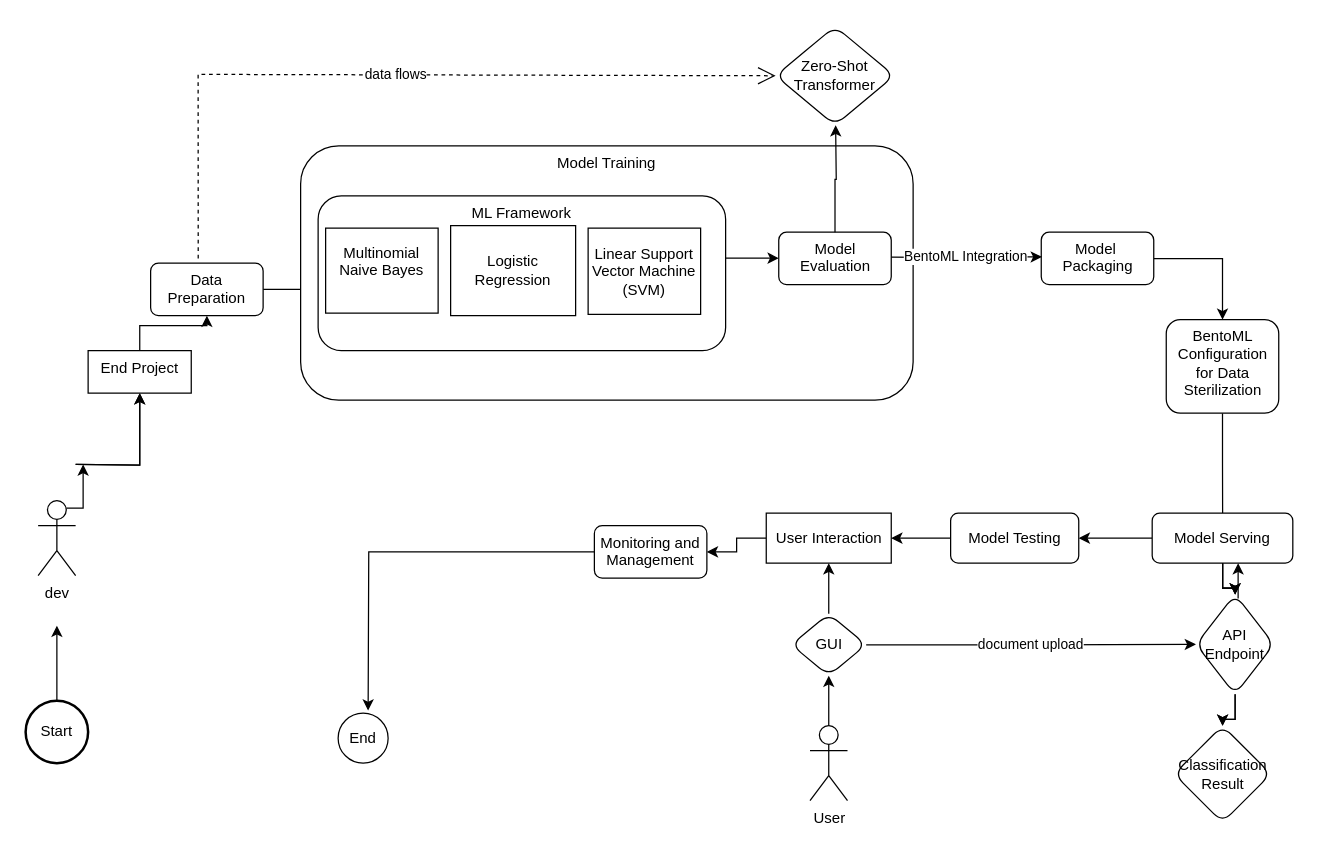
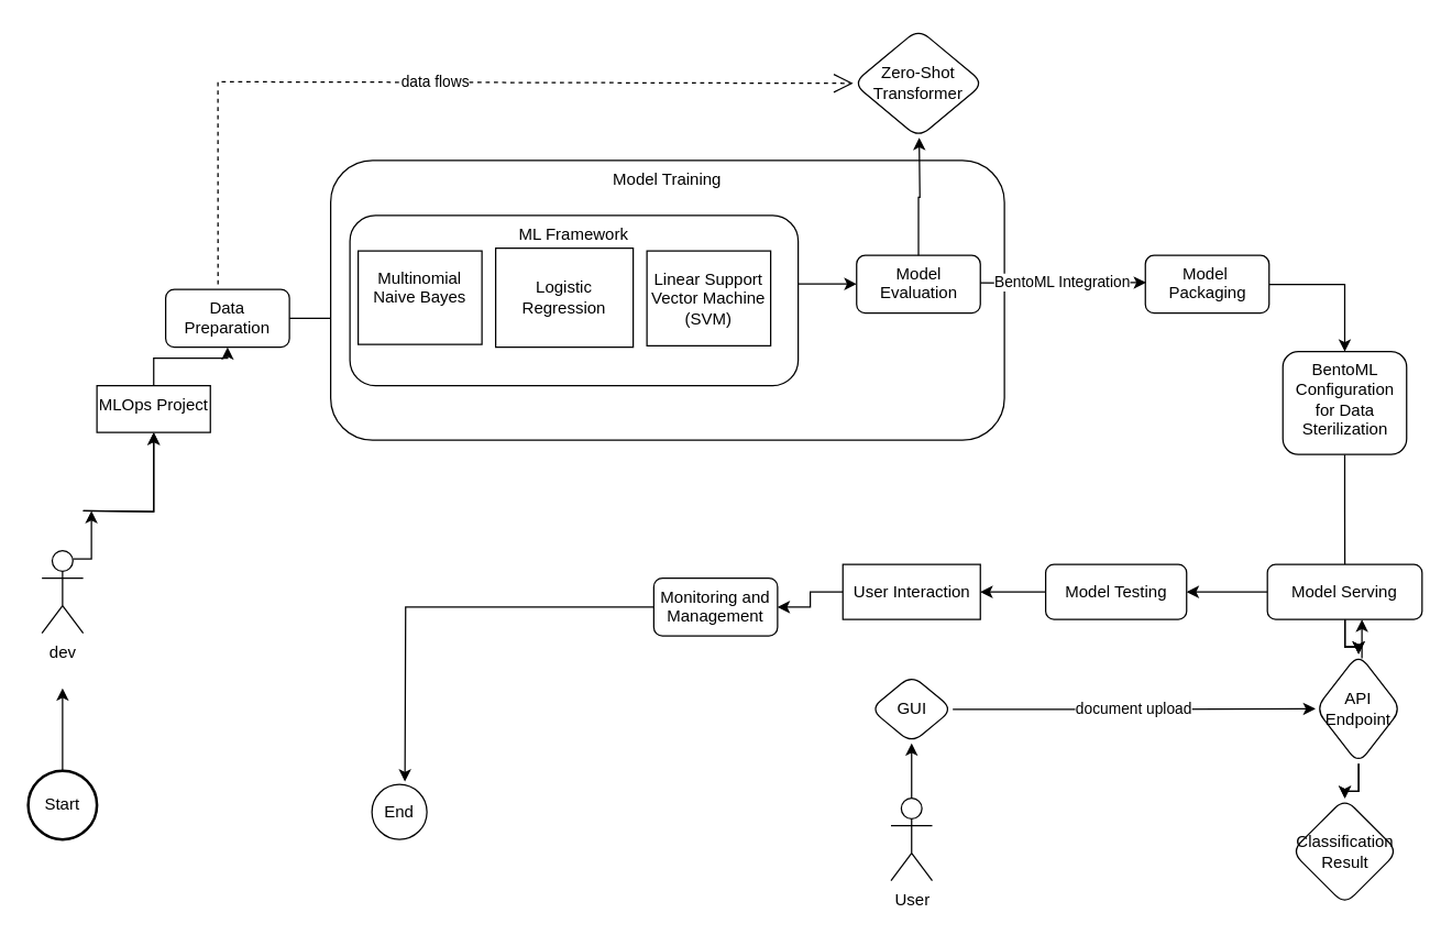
- <mxCell id="9" value="End Project" style="whiteSpace=wrap;html=1;verticalAlign=top;" parent="1" vertex="1"><mxGeometry x="70" y="280" width="82.5" height="34" as="geometry" /></mxCell>
+ <mxCell id="9" value="MLOps Project" style="whiteSpace=wrap;html=1;verticalAlign=top;" parent="1" vertex="1"><mxGeometry x="70" y="280" width="82.5" height="34" as="geometry" /></mxCell>
- <mxCell id="25" value="" style="edgeStyle=orthogonalEdgeStyle;rounded=0;orthogonalLoop=1;jettySize=auto;html=1;" edge="1" parent="1" source="27" target="18"><mxGeometry relative="1" as="geometry" /></mxCell>
